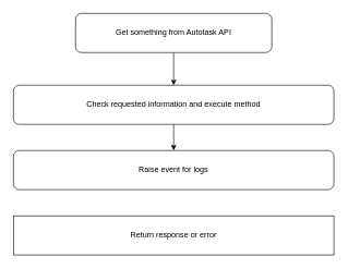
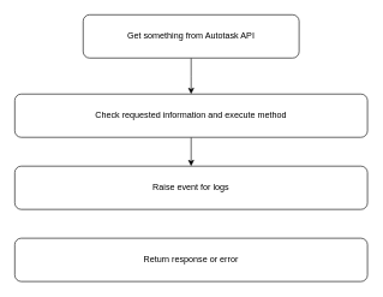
- <mxCell id="7" value="Return response or error" style="whiteSpace=wrap;html=1;rounded=0;" vertex="1" parent="1"><mxGeometry x="20" y="330" width="490" height="60" as="geometry" /></mxCell>
+ <mxCell id="7" value="Return response or error" style="rounded=1;whiteSpace=wrap;html=1;" vertex="1" parent="1"><mxGeometry x="20" y="330" width="490" height="60" as="geometry" /></mxCell>
